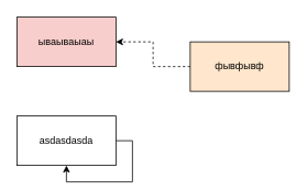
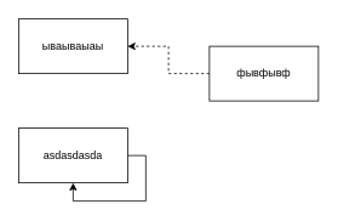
- <mxCell id="3" value="ываываыаы" style="rounded=0;whiteSpace=wrap;html=1;fillColor=#f8cecc;" vertex="1" parent="1"><mxGeometry x="20" y="20" width="120" height="60" as="geometry" /></mxCell>
+ <mxCell id="3" value="ываываыаы" style="rounded=0;whiteSpace=wrap;html=1;" vertex="1" parent="1"><mxGeometry x="20" y="20" width="120" height="60" as="geometry" /></mxCell>
- <mxCell id="6" value="фывфывф" style="rounded=0;whiteSpace=wrap;html=1;fillColor=#ffe6cc;" vertex="1" parent="1"><mxGeometry x="230" y="50" width="120" height="60" as="geometry" /></mxCell>
+ <mxCell id="6" value="фывфывф" style="rounded=0;whiteSpace=wrap;html=1;" vertex="1" parent="1"><mxGeometry x="230" y="50" width="120" height="60" as="geometry" /></mxCell>
